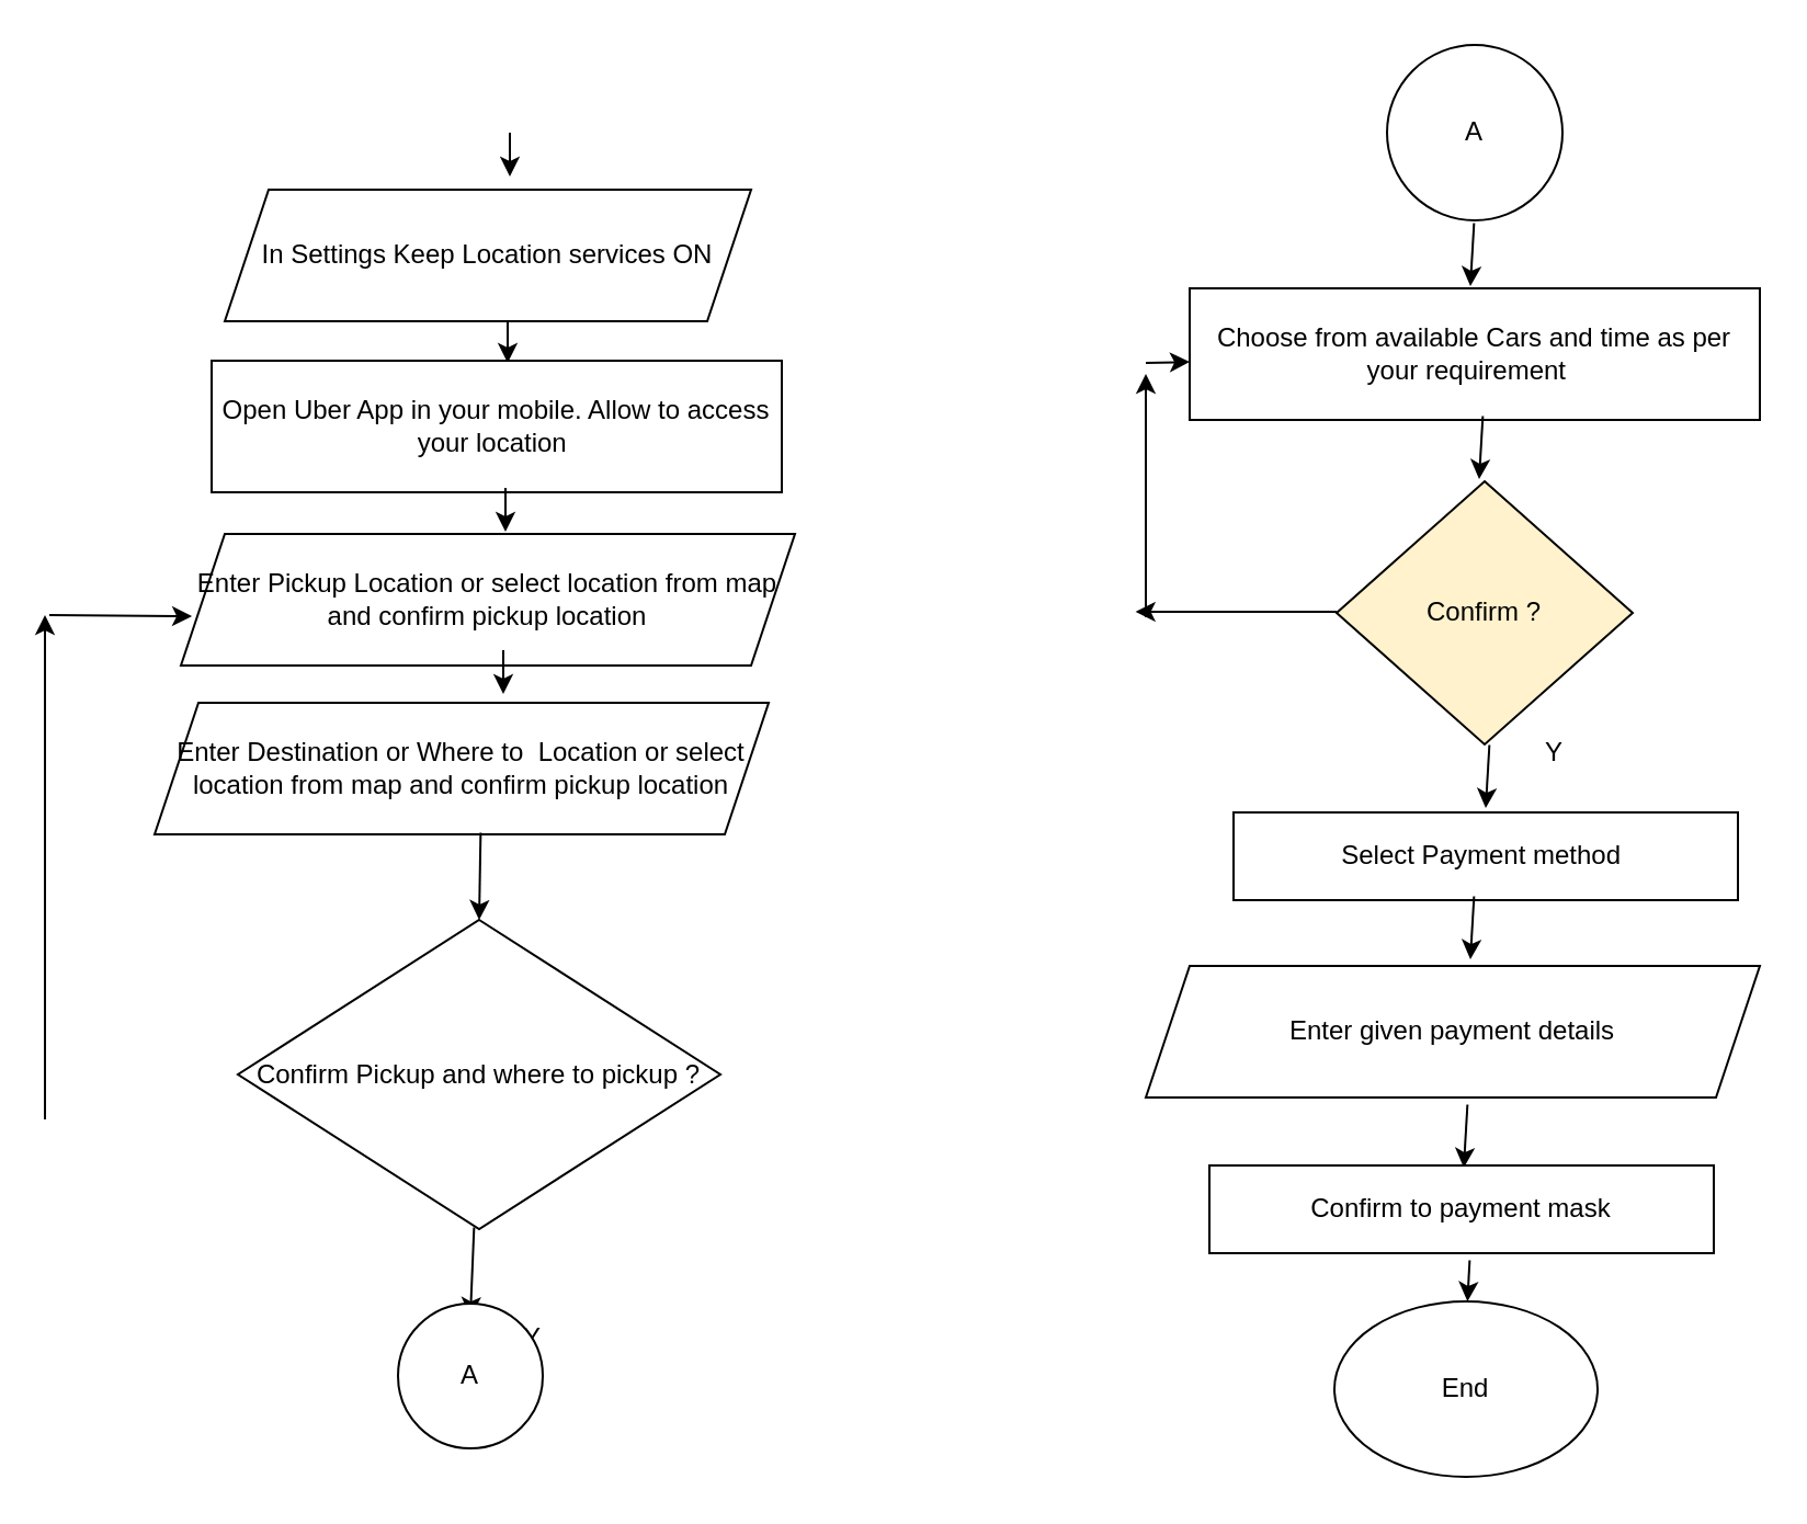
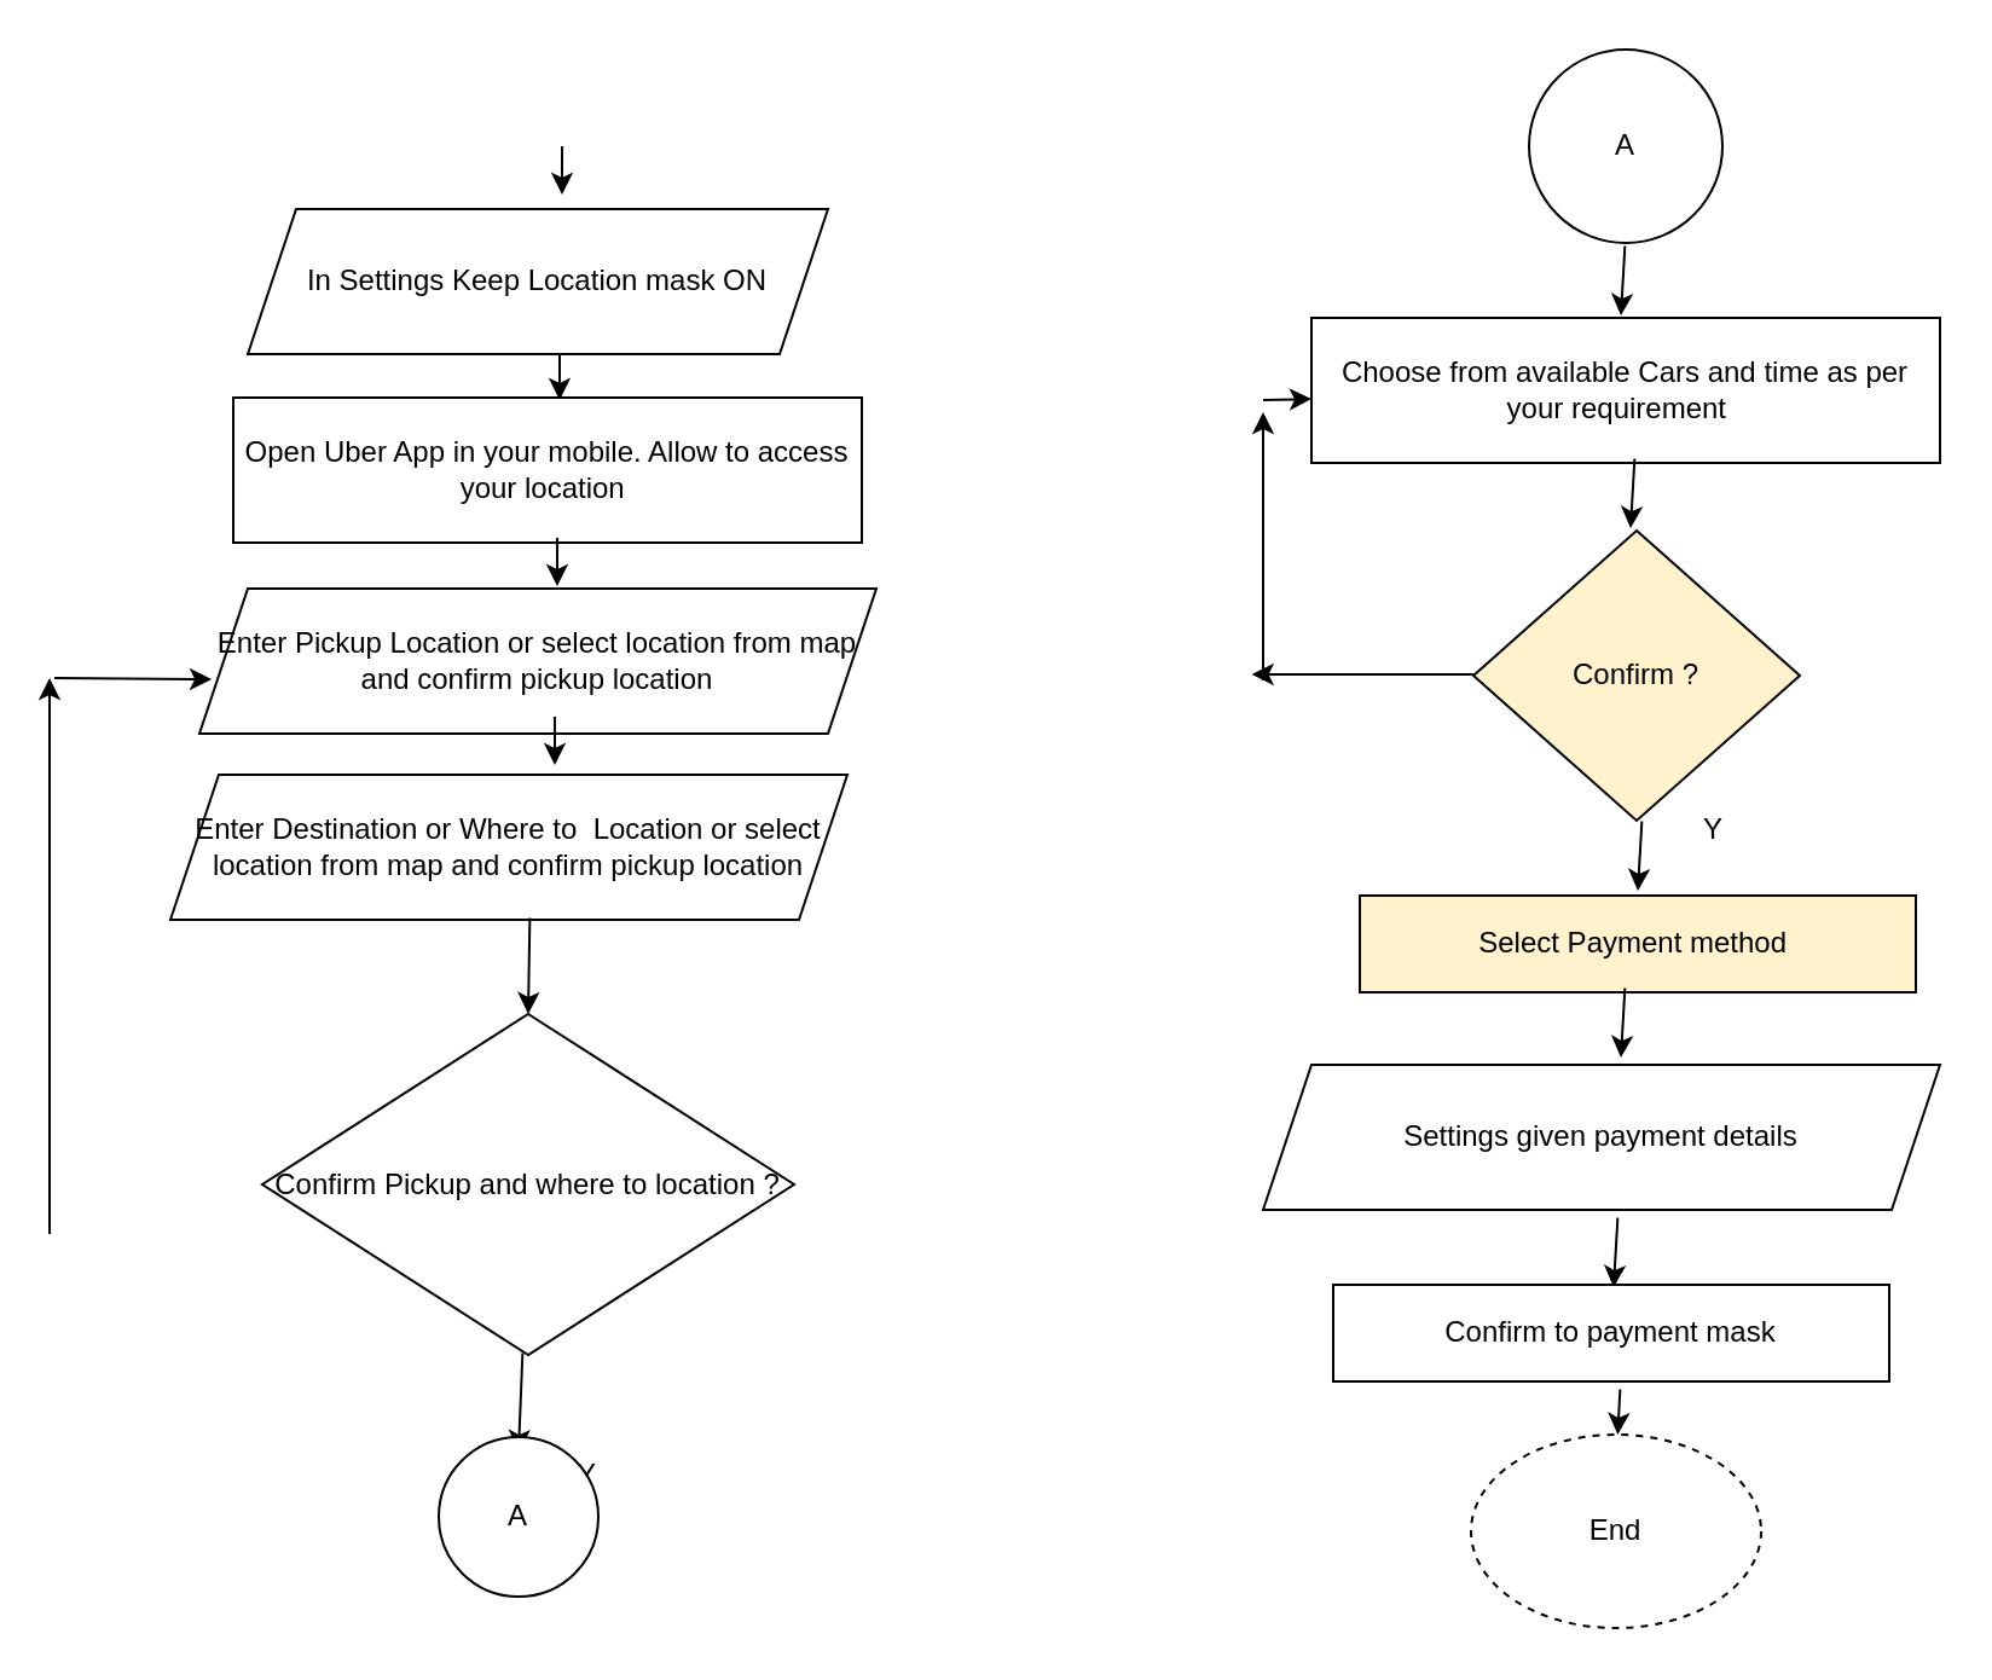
- <mxCell id="4" value="&lt;span&gt;In Settings Keep Location services ON&lt;/span&gt;" style="shape=parallelogram;perimeter=parallelogramPerimeter;whiteSpace=wrap;html=1;fixedSize=1;" vertex="1" parent="1"><mxGeometry x="102" y="86" width="240" height="60" as="geometry" /></mxCell>
+ <mxCell id="4" value="&lt;span&gt;In Settings Keep Location mask ON&lt;/span&gt;" style="shape=parallelogram;perimeter=parallelogramPerimeter;whiteSpace=wrap;html=1;fixedSize=1;" vertex="1" parent="1"><mxGeometry x="102" y="86" width="240" height="60" as="geometry" /></mxCell>
- <mxCell id="27" value="Select Payment method&amp;nbsp;" style="rounded=0;whiteSpace=wrap;html=1;" vertex="1" parent="1"><mxGeometry x="562" y="370" width="230" height="40" as="geometry" /></mxCell>
+ <mxCell id="27" value="Select Payment method&amp;nbsp;" style="rounded=0;whiteSpace=wrap;html=1;fillColor=#fff2cc;" vertex="1" parent="1"><mxGeometry x="562" y="370" width="230" height="40" as="geometry" /></mxCell>
- <mxCell id="28" value="&lt;span&gt;Enter given payment details&lt;/span&gt;" style="shape=parallelogram;perimeter=parallelogramPerimeter;whiteSpace=wrap;html=1;fixedSize=1;" vertex="1" parent="1"><mxGeometry x="522" y="440" width="280" height="60" as="geometry" /></mxCell>
+ <mxCell id="28" value="&lt;span&gt;Settings given payment details&lt;/span&gt;" style="shape=parallelogram;perimeter=parallelogramPerimeter;whiteSpace=wrap;html=1;fixedSize=1;" vertex="1" parent="1"><mxGeometry x="522" y="440" width="280" height="60" as="geometry" /></mxCell>
- <mxCell id="10" value="Confirm Pickup and where to pickup ?" style="rhombus;whiteSpace=wrap;html=1;" vertex="1" parent="1"><mxGeometry x="108" y="419" width="220" height="141" as="geometry" /></mxCell>
+ <mxCell id="10" value="Confirm Pickup and where to location ?" style="rhombus;whiteSpace=wrap;html=1;" vertex="1" parent="1"><mxGeometry x="108" y="419" width="220" height="141" as="geometry" /></mxCell>
- <mxCell id="33" value="End" style="ellipse;whiteSpace=wrap;html=1;" vertex="1" parent="1"><mxGeometry x="608" y="593" width="120" height="80" as="geometry" /></mxCell>
+ <mxCell id="33" value="End" style="ellipse;whiteSpace=wrap;html=1;dashed=1;" vertex="1" parent="1"><mxGeometry x="608" y="593" width="120" height="80" as="geometry" /></mxCell>
